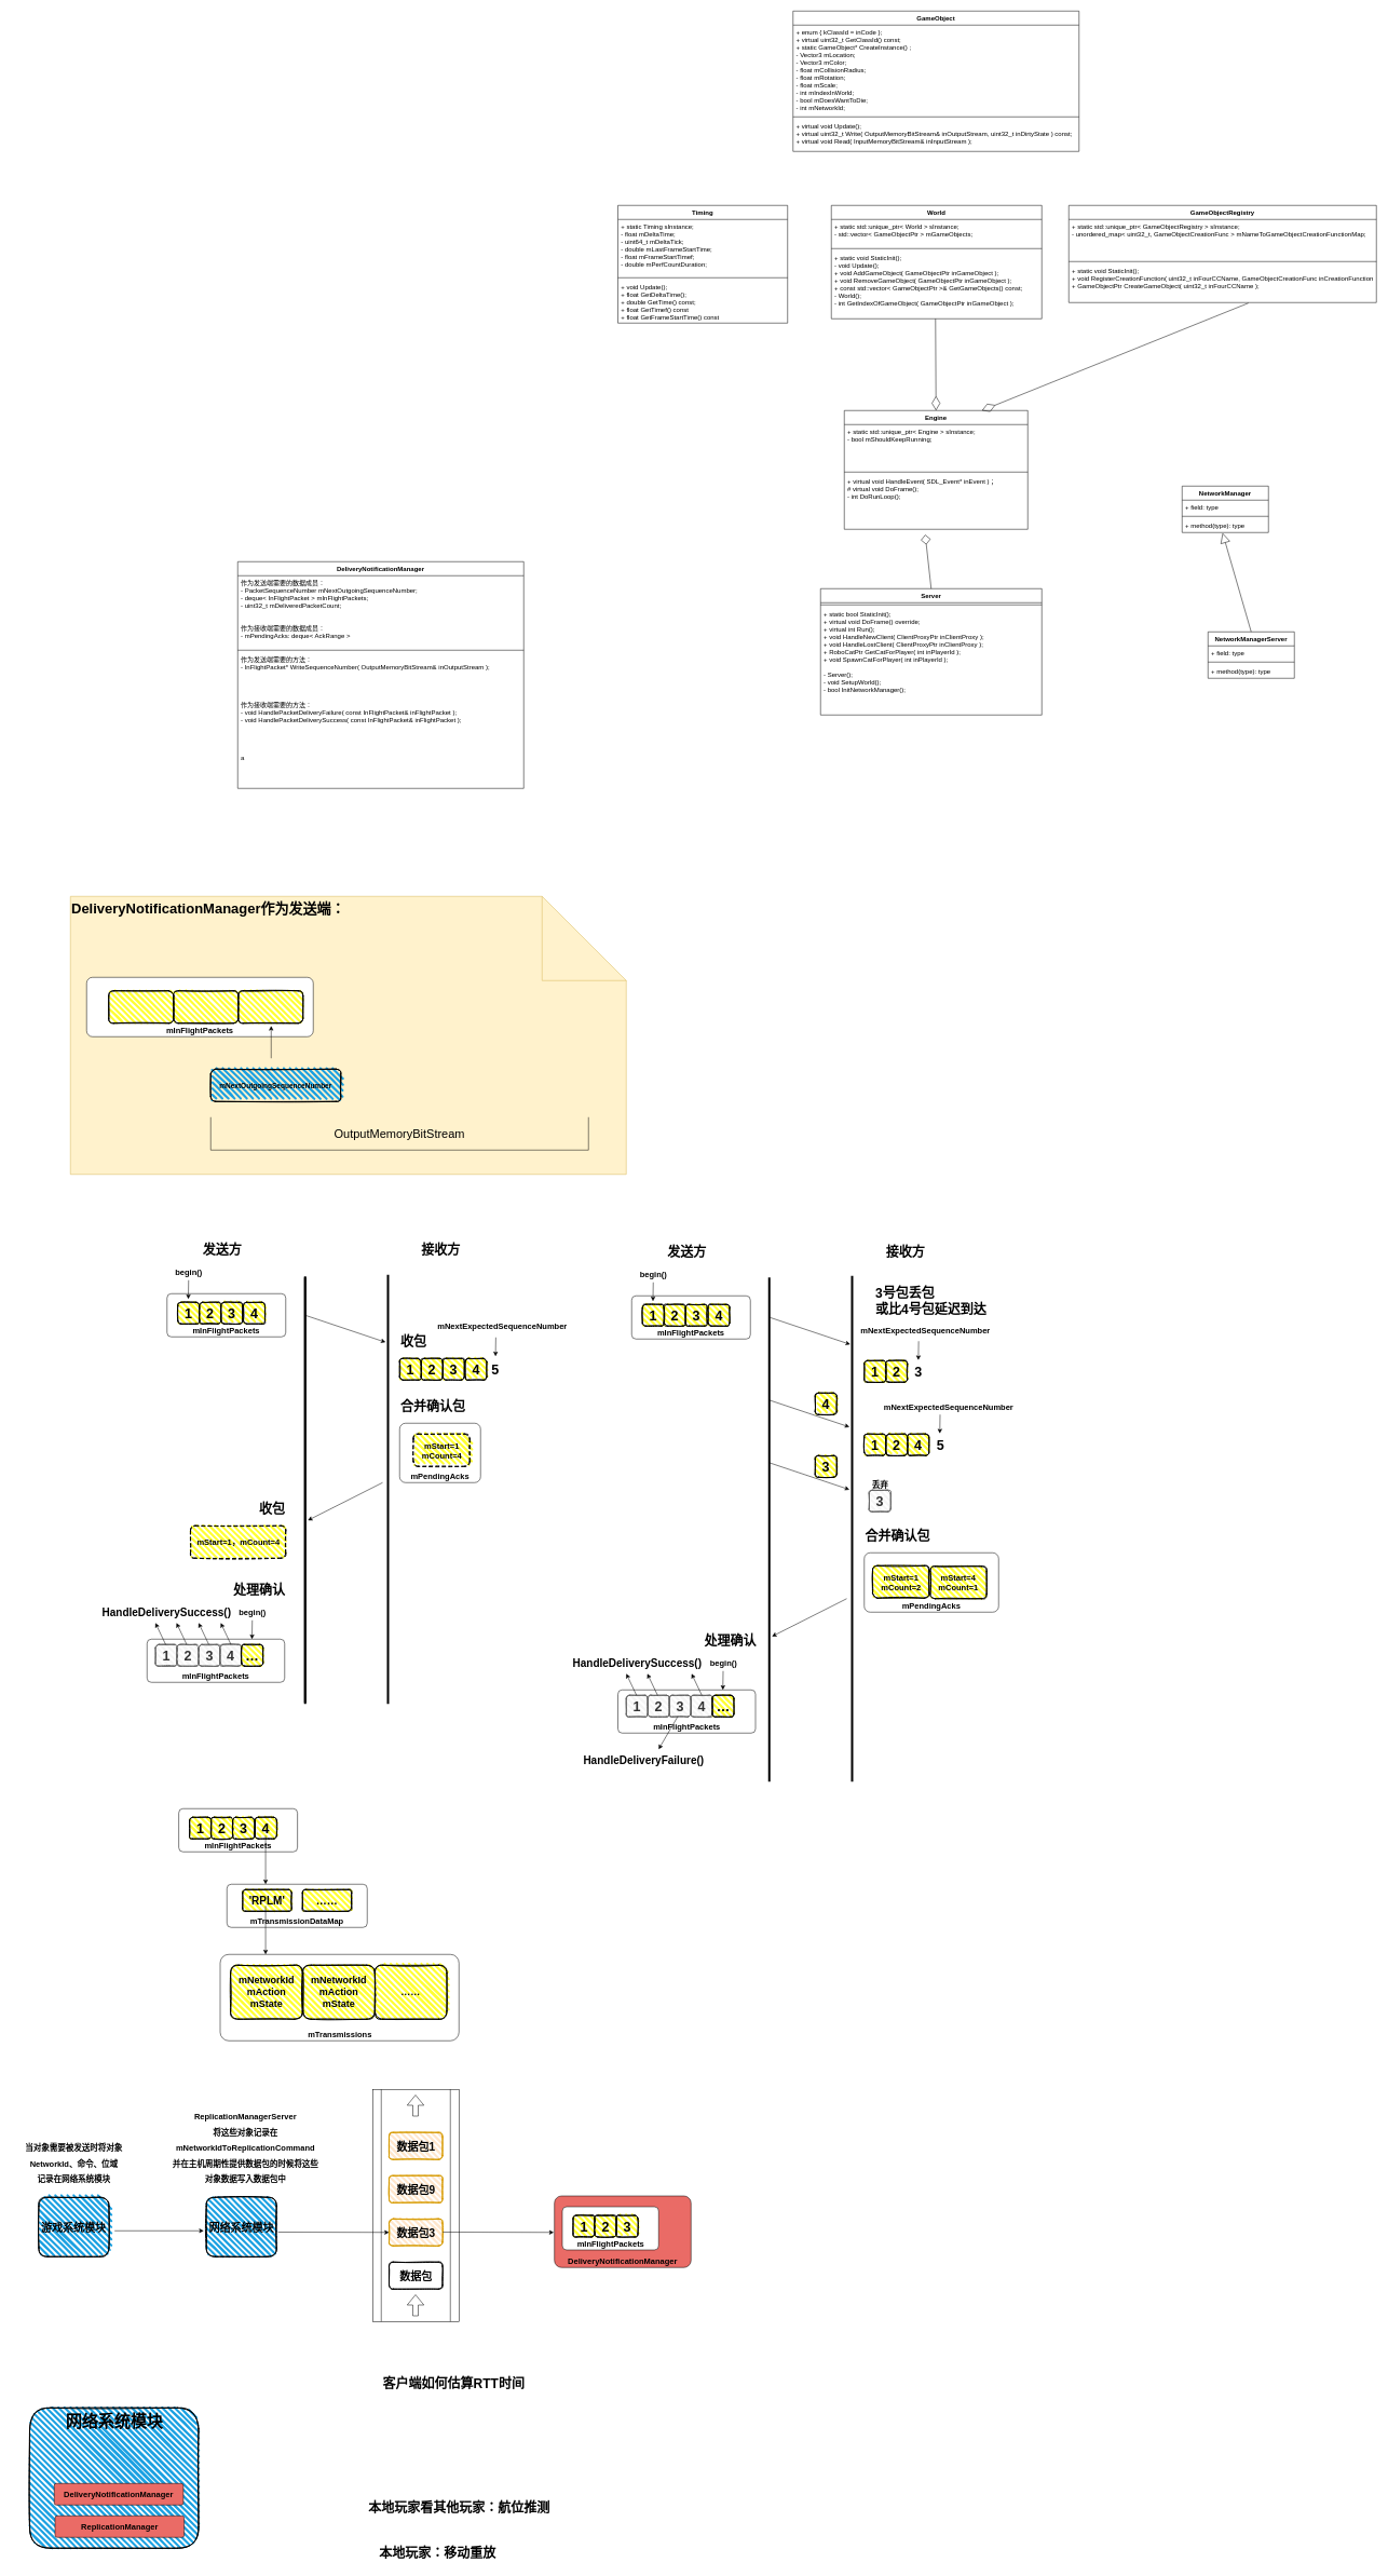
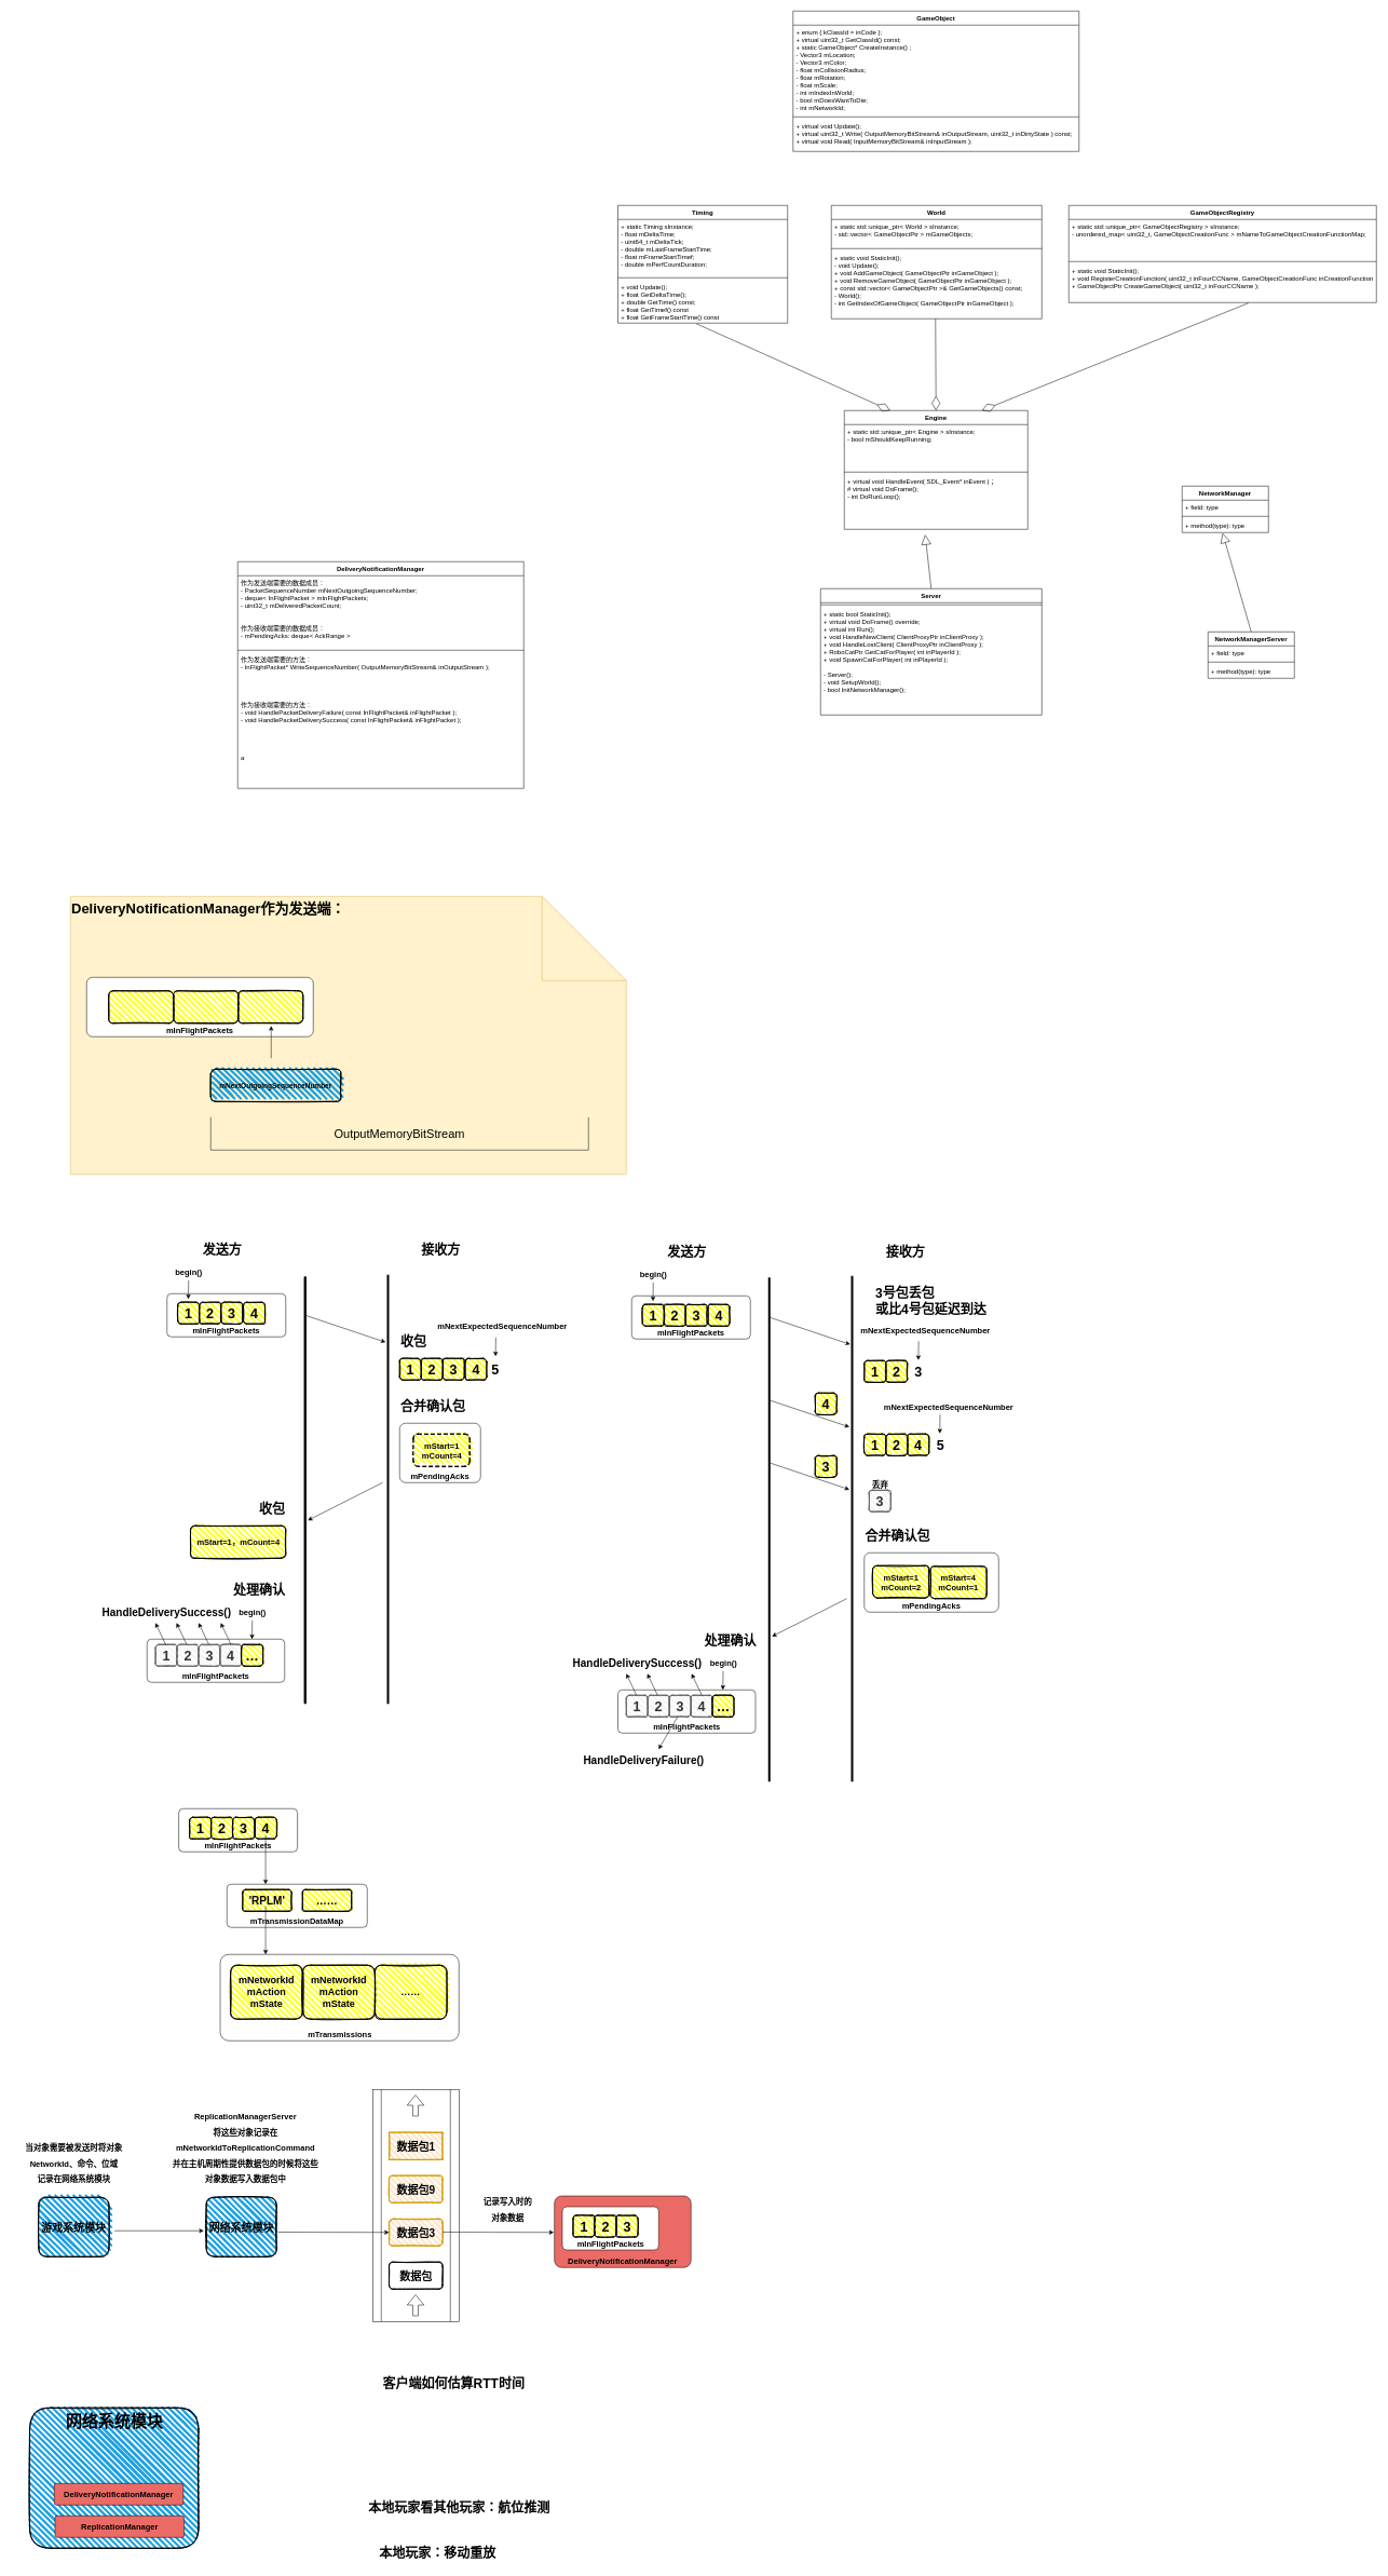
+ <mxCell id="157" value="" style="endArrow=diamondThin;endFill=0;endSize=24;html=1;entryX=0.25;entryY=0;entryDx=0;entryDy=0;exitX=0.463;exitY=1.016;exitDx=0;exitDy=0;exitPerimeter=0;" parent="1" source="156" target="145" edge="1"><mxGeometry width="160" relative="1" as="geometry"><mxPoint x="1359.5" y="950" as="sourcePoint" /><mxPoint x="1519.5" y="950" as="targetPoint" /></mxGeometry></mxCell>
- <mxCell id="152" value="" style="endArrow=diamond;endSize=16;endFill=0;html=1;entryX=0.441;entryY=1.098;entryDx=0;entryDy=0;entryPerimeter=0;exitX=0.5;exitY=0;exitDx=0;exitDy=0;" parent="1" source="149" target="148" edge="1"><mxGeometry width="160" relative="1" as="geometry"><mxPoint x="1629" y="1359" as="sourcePoint" /><mxPoint x="1789" y="1359" as="targetPoint" /></mxGeometry></mxCell>
+ <mxCell id="152" value="" style="endArrow=block;endSize=16;endFill=0;html=1;entryX=0.441;entryY=1.098;entryDx=0;entryDy=0;entryPerimeter=0;exitX=0.5;exitY=0;exitDx=0;exitDy=0;" parent="1" source="149" target="148" edge="1"><mxGeometry width="160" relative="1" as="geometry"><mxPoint x="1629" y="1359" as="sourcePoint" /><mxPoint x="1789" y="1359" as="targetPoint" /></mxGeometry></mxCell>
- <mxCell id="42" value="&lt;b&gt;&lt;font style=&quot;font-size: 15px&quot;&gt;mStart=1，mCount=4&lt;/font&gt;&lt;/b&gt;" style="rounded=1;whiteSpace=wrap;html=1;strokeWidth=2;fillWeight=4;hachureGap=8;hachureAngle=45;sketch=1;fillColor=#FFFF33;dashed=1;" parent="1" vertex="1"><mxGeometry x="352.5" y="2826" width="176.5" height="60" as="geometry" /></mxCell>
+ <mxCell id="42" value="&lt;b&gt;&lt;font style=&quot;font-size: 15px&quot;&gt;mStart=1，mCount=4&lt;/font&gt;&lt;/b&gt;" style="rounded=1;whiteSpace=wrap;html=1;strokeWidth=2;fillWeight=4;hachureGap=8;hachureAngle=45;sketch=1;fillColor=#FFFF33;" parent="1" vertex="1"><mxGeometry x="352.5" y="2826" width="176.5" height="60" as="geometry" /></mxCell>
- <mxCell id="127" value="&lt;b&gt;&lt;font style=&quot;font-size: 20px&quot;&gt;数据包1&lt;/font&gt;&lt;/b&gt;" style="rounded=1;whiteSpace=wrap;html=1;strokeWidth=2;fillWeight=4;hachureGap=8;hachureAngle=45;sketch=1;fillColor=#ffe6cc;strokeColor=#d79b00;" parent="1" vertex="1"><mxGeometry x="720.5" y="3950" width="99" height="50" as="geometry" /></mxCell>
+ <mxCell id="127" value="&lt;b&gt;&lt;font style=&quot;font-size: 20px&quot;&gt;数据包1&lt;/font&gt;&lt;/b&gt;" style="whiteSpace=wrap;html=1;strokeWidth=2;fillWeight=4;hachureGap=8;hachureAngle=45;sketch=1;fillColor=#ffe6cc;strokeColor=#d79b00;rounded=0;" parent="1" vertex="1"><mxGeometry x="720.5" y="3950" width="99" height="50" as="geometry" /></mxCell>
+ <mxCell id="135" value="&lt;font style=&quot;font-size: 15px&quot;&gt;记录写入时的&lt;br&gt;对象数据&lt;br&gt;&lt;/font&gt;" style="text;strokeColor=none;fillColor=none;html=1;fontSize=24;fontStyle=1;verticalAlign=middle;align=center;shadow=0;" parent="1" vertex="1"><mxGeometry x="880" y="4060" width="120" height="60" as="geometry" /></mxCell>
